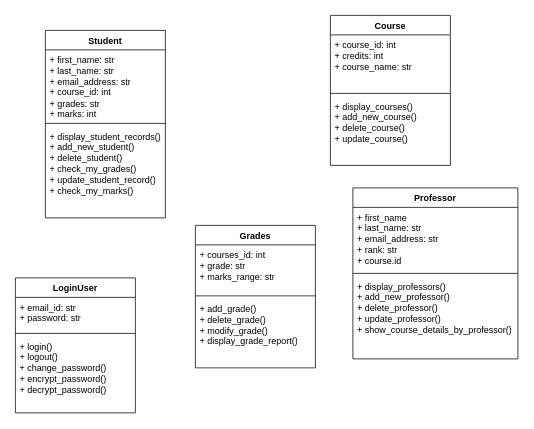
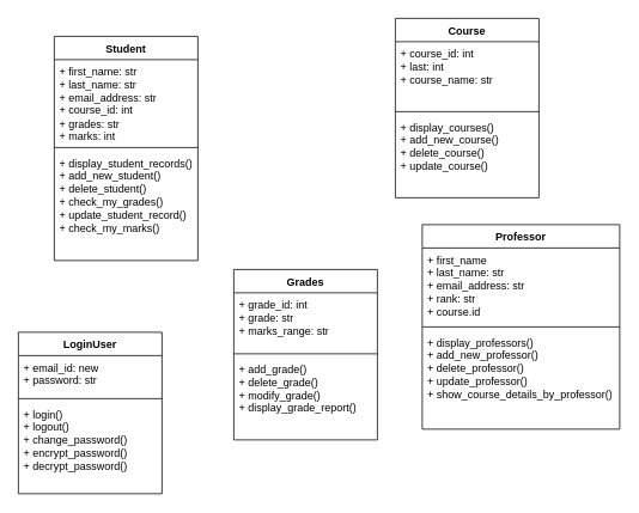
- <mxCell id="7" value="+ course_id: int&lt;div&gt;+ credits: int&lt;/div&gt;&lt;div&gt;+ course_name: str&lt;/div&gt;" style="text;strokeColor=none;fillColor=none;align=left;verticalAlign=top;spacingLeft=4;spacingRight=4;overflow=hidden;rotatable=0;points=[[0,0.5],[1,0.5]];portConstraint=eastwest;whiteSpace=wrap;html=1;" parent="6" vertex="1"><mxGeometry y="26" width="160" height="74" as="geometry" /></mxCell>
+ <mxCell id="7" value="+ course_id: int&lt;div&gt;+ last: int&lt;/div&gt;&lt;div&gt;+ course_name: str&lt;/div&gt;" style="text;strokeColor=none;fillColor=none;align=left;verticalAlign=top;spacingLeft=4;spacingRight=4;overflow=hidden;rotatable=0;points=[[0,0.5],[1,0.5]];portConstraint=eastwest;whiteSpace=wrap;html=1;" parent="6" vertex="1"><mxGeometry y="26" width="160" height="74" as="geometry" /></mxCell>
- <mxCell id="19" value="+ courses_id: int&lt;div&gt;+ grade: str&lt;/div&gt;&lt;div&gt;+ marks_range: str&lt;/div&gt;&lt;div&gt;&lt;br&gt;&lt;/div&gt;&lt;div&gt;&lt;br&gt;&lt;/div&gt;" style="text;strokeColor=none;fillColor=none;align=left;verticalAlign=top;spacingLeft=4;spacingRight=4;overflow=hidden;rotatable=0;points=[[0,0.5],[1,0.5]];portConstraint=eastwest;whiteSpace=wrap;html=1;" vertex="1" parent="18"><mxGeometry y="26" width="160" height="64" as="geometry" /></mxCell>
+ <mxCell id="19" value="+ grade_id: int&lt;div&gt;+ grade: str&lt;/div&gt;&lt;div&gt;+ marks_range: str&lt;/div&gt;&lt;div&gt;&lt;br&gt;&lt;/div&gt;&lt;div&gt;&lt;br&gt;&lt;/div&gt;" style="text;strokeColor=none;fillColor=none;align=left;verticalAlign=top;spacingLeft=4;spacingRight=4;overflow=hidden;rotatable=0;points=[[0,0.5],[1,0.5]];portConstraint=eastwest;whiteSpace=wrap;html=1;" vertex="1" parent="18"><mxGeometry y="26" width="160" height="64" as="geometry" /></mxCell>
- <mxCell id="15" value="+ email_id: str&lt;div&gt;+ password: str&lt;/div&gt;" style="text;strokeColor=none;fillColor=none;align=left;verticalAlign=top;spacingLeft=4;spacingRight=4;overflow=hidden;rotatable=0;points=[[0,0.5],[1,0.5]];portConstraint=eastwest;whiteSpace=wrap;html=1;" parent="14" vertex="1"><mxGeometry y="26" width="160" height="44" as="geometry" /></mxCell>
+ <mxCell id="15" value="+ email_id: new&lt;div&gt;+ password: str&lt;/div&gt;" style="text;strokeColor=none;fillColor=none;align=left;verticalAlign=top;spacingLeft=4;spacingRight=4;overflow=hidden;rotatable=0;points=[[0,0.5],[1,0.5]];portConstraint=eastwest;whiteSpace=wrap;html=1;" parent="14" vertex="1"><mxGeometry y="26" width="160" height="44" as="geometry" /></mxCell>
